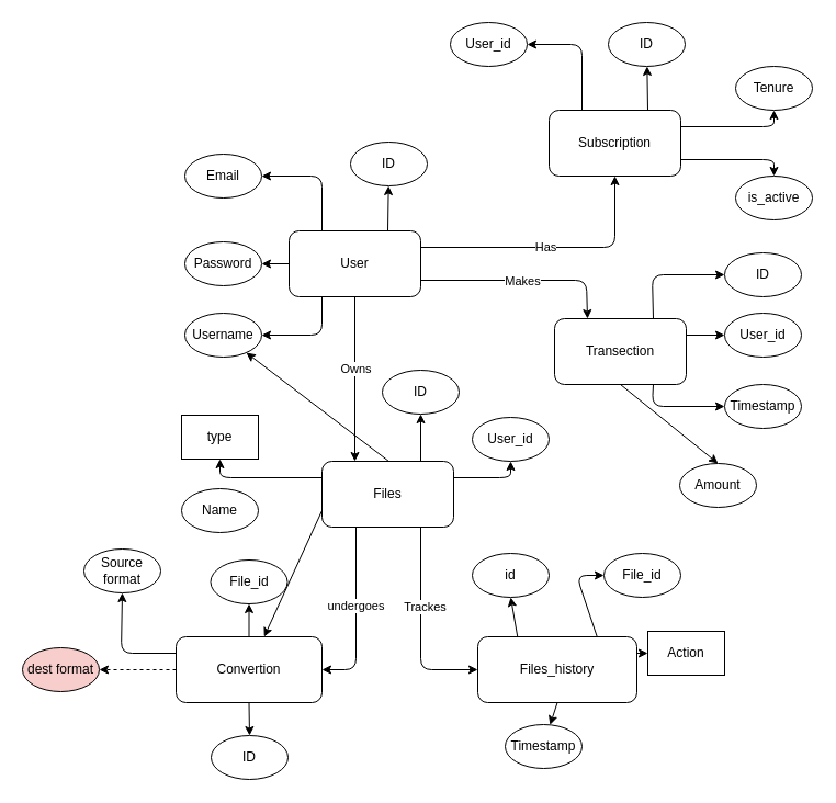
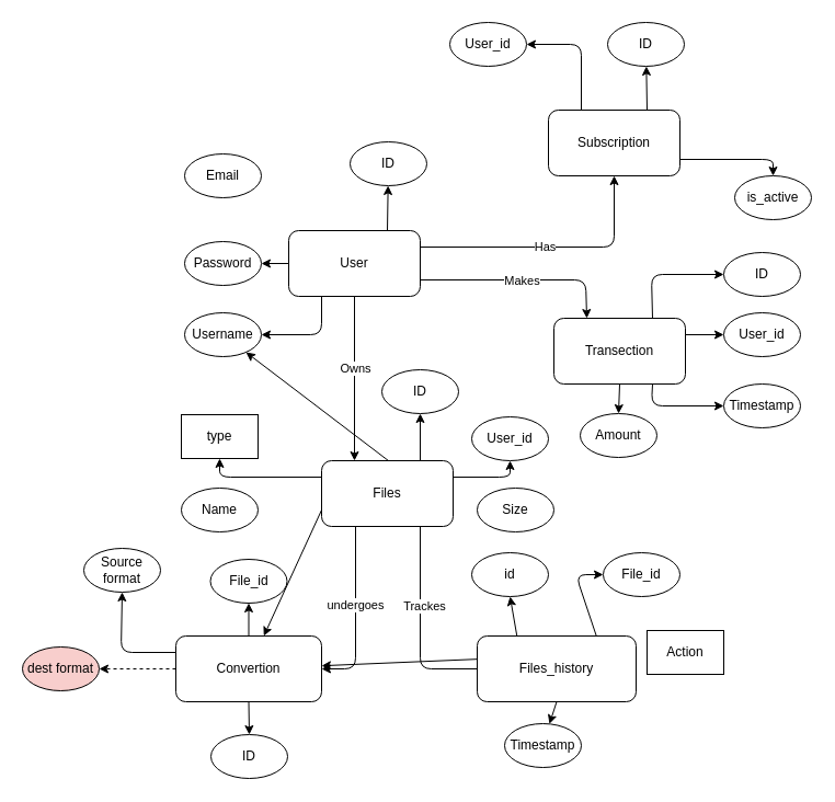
- <mxCell id="24" value="Tenure" style="ellipse;whiteSpace=wrap;html=1;" vertex="1" parent="1"><mxGeometry x="670" y="60" width="70" height="40" as="geometry" /></mxCell>
- <mxCell id="20" style="edgeStyle=none;html=1;exitX=1;exitY=0.25;exitDx=0;exitDy=0;entryX=0.5;entryY=1;entryDx=0;entryDy=0;" edge="1" parent="1" source="21" target="24"><mxGeometry relative="1" as="geometry"><Array as="points"><mxPoint x="705" y="115" /></Array></mxGeometry></mxCell>
- <mxCell id="11" style="edgeStyle=none;html=1;exitX=0.25;exitY=0;exitDx=0;exitDy=0;entryX=1;entryY=0.5;entryDx=0;entryDy=0;" edge="1" parent="1" source="12" target="16"><mxGeometry relative="1" as="geometry"><Array as="points"><mxPoint x="293" y="160" /></Array></mxGeometry></mxCell>
- <mxCell id="34" value="Amount" style="ellipse;whiteSpace=wrap;html=1;" vertex="1" parent="1"><mxGeometry x="619" y="422" width="70" height="40" as="geometry" /></mxCell>
+ <mxCell id="34" value="Amount" style="ellipse;whiteSpace=wrap;html=1;" vertex="1" parent="1"><mxGeometry x="529" y="377" width="70" height="40" as="geometry" /></mxCell>
+ <mxCell id="47" value="Size" style="ellipse;whiteSpace=wrap;html=1;" vertex="1" parent="1"><mxGeometry x="435" y="445" width="70" height="40" as="geometry" /></mxCell>
- <mxCell id="57" style="edgeStyle=none;html=1;exitX=1;exitY=0.25;exitDx=0;exitDy=0;entryX=0;entryY=0.5;entryDx=0;entryDy=0;" edge="1" parent="1" source="59" target="66"><mxGeometry relative="1" as="geometry" /></mxCell>
+ <mxCell id="57" style="edgeStyle=none;html=1;exitX=1;exitY=0.25;exitDx=0;exitDy=0;" edge="1" parent="1" source="59" target="54"><mxGeometry relative="1" as="geometry" /></mxCell>
- <mxCell id="42" style="edgeStyle=none;html=1;exitX=0.75;exitY=1;exitDx=0;exitDy=0;entryX=0;entryY=0.5;entryDx=0;entryDy=0;" edge="1" parent="1" source="44" target="59"><mxGeometry relative="1" as="geometry"><Array as="points"><mxPoint x="383" y="610" /></Array></mxGeometry></mxCell>
+ <mxCell id="42" style="edgeStyle=none;html=1;exitX=0.75;exitY=1;exitDx=0;exitDy=0;entryX=0;entryY=0.5;entryDx=0;entryDy=0;endArrow=none;" edge="1" parent="1" source="44" target="59"><mxGeometry relative="1" as="geometry"><Array as="points"><mxPoint x="383" y="610" /></Array></mxGeometry></mxCell>
